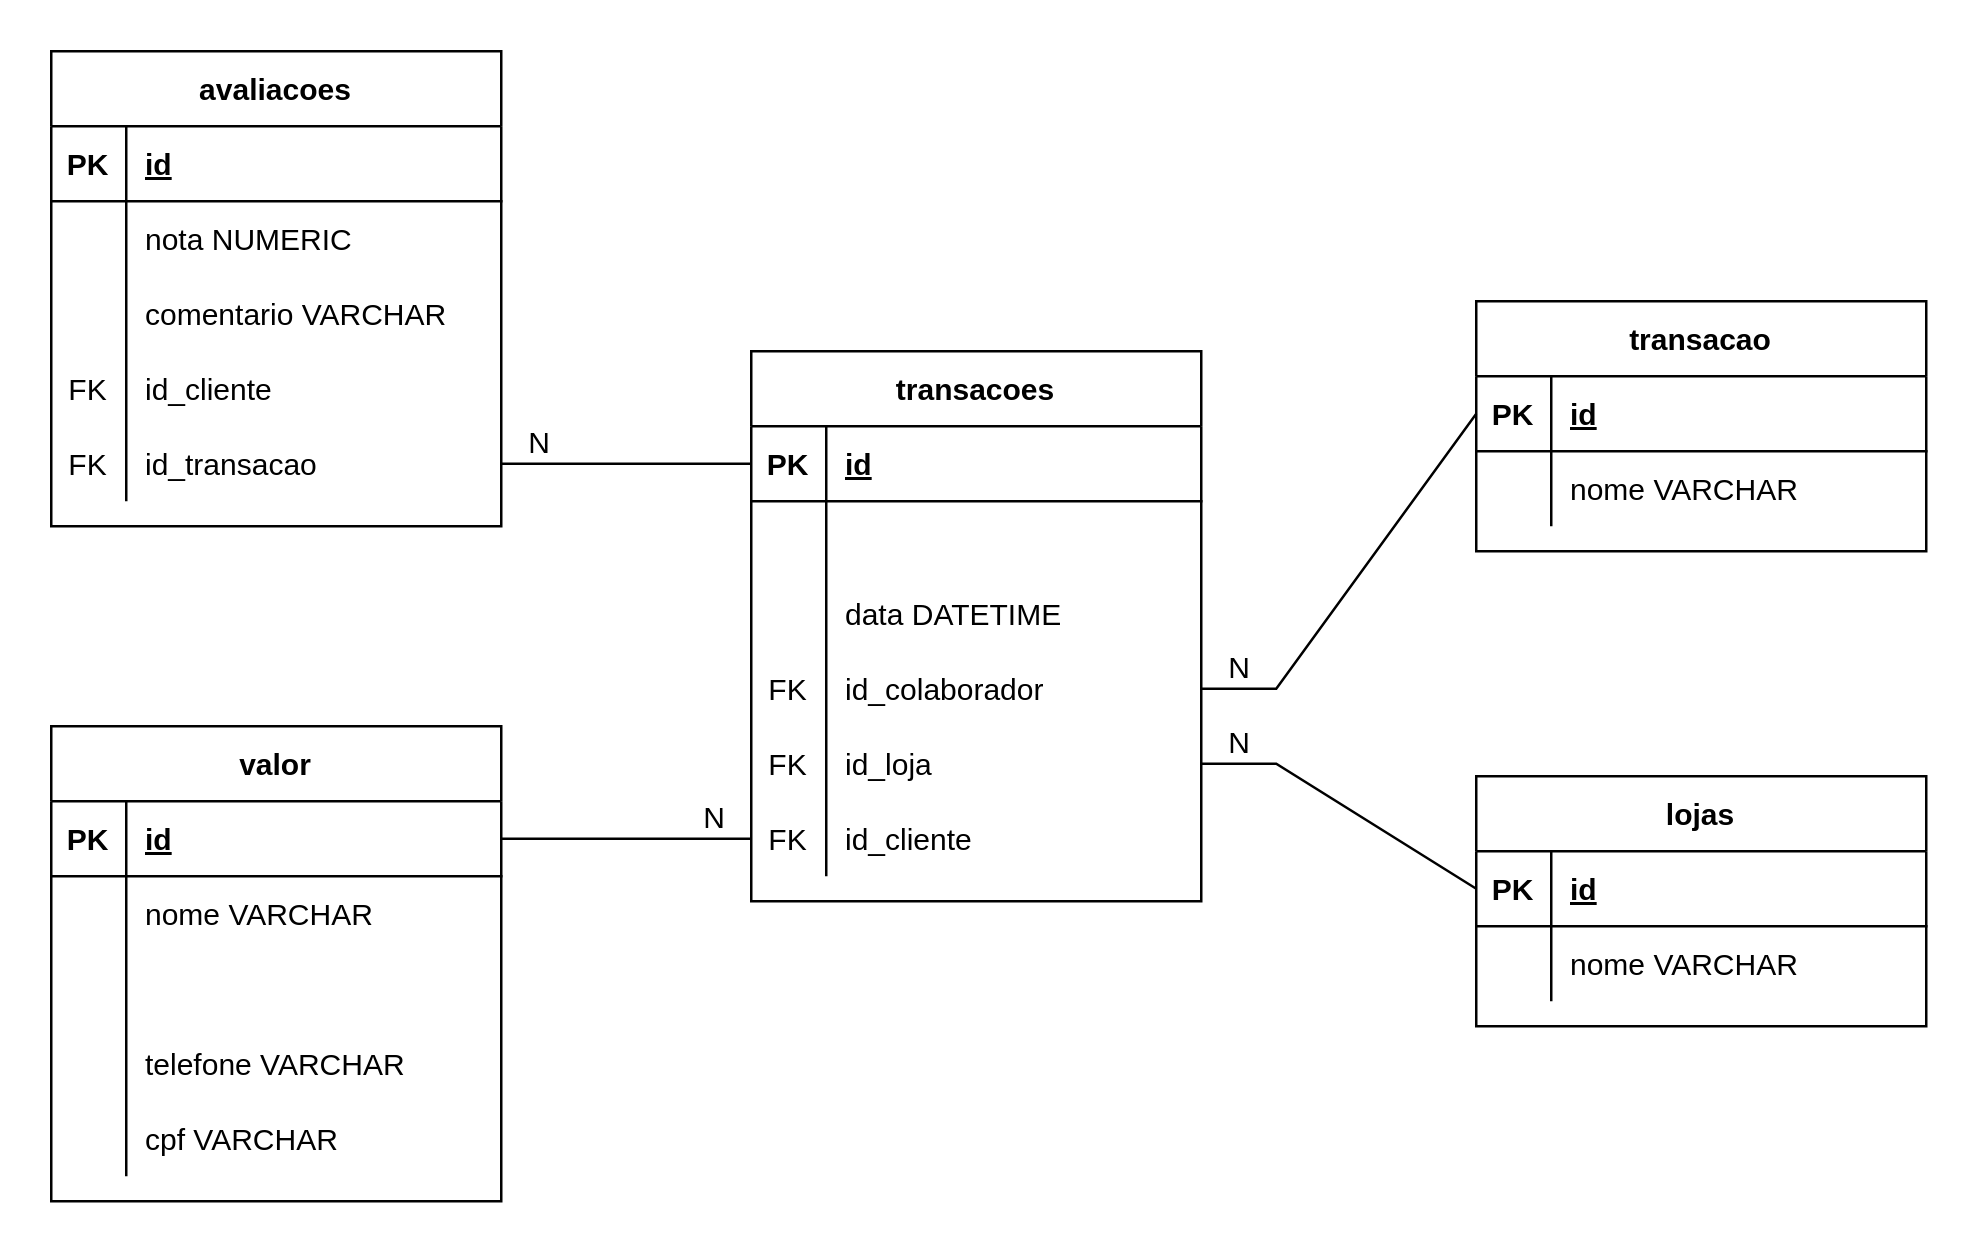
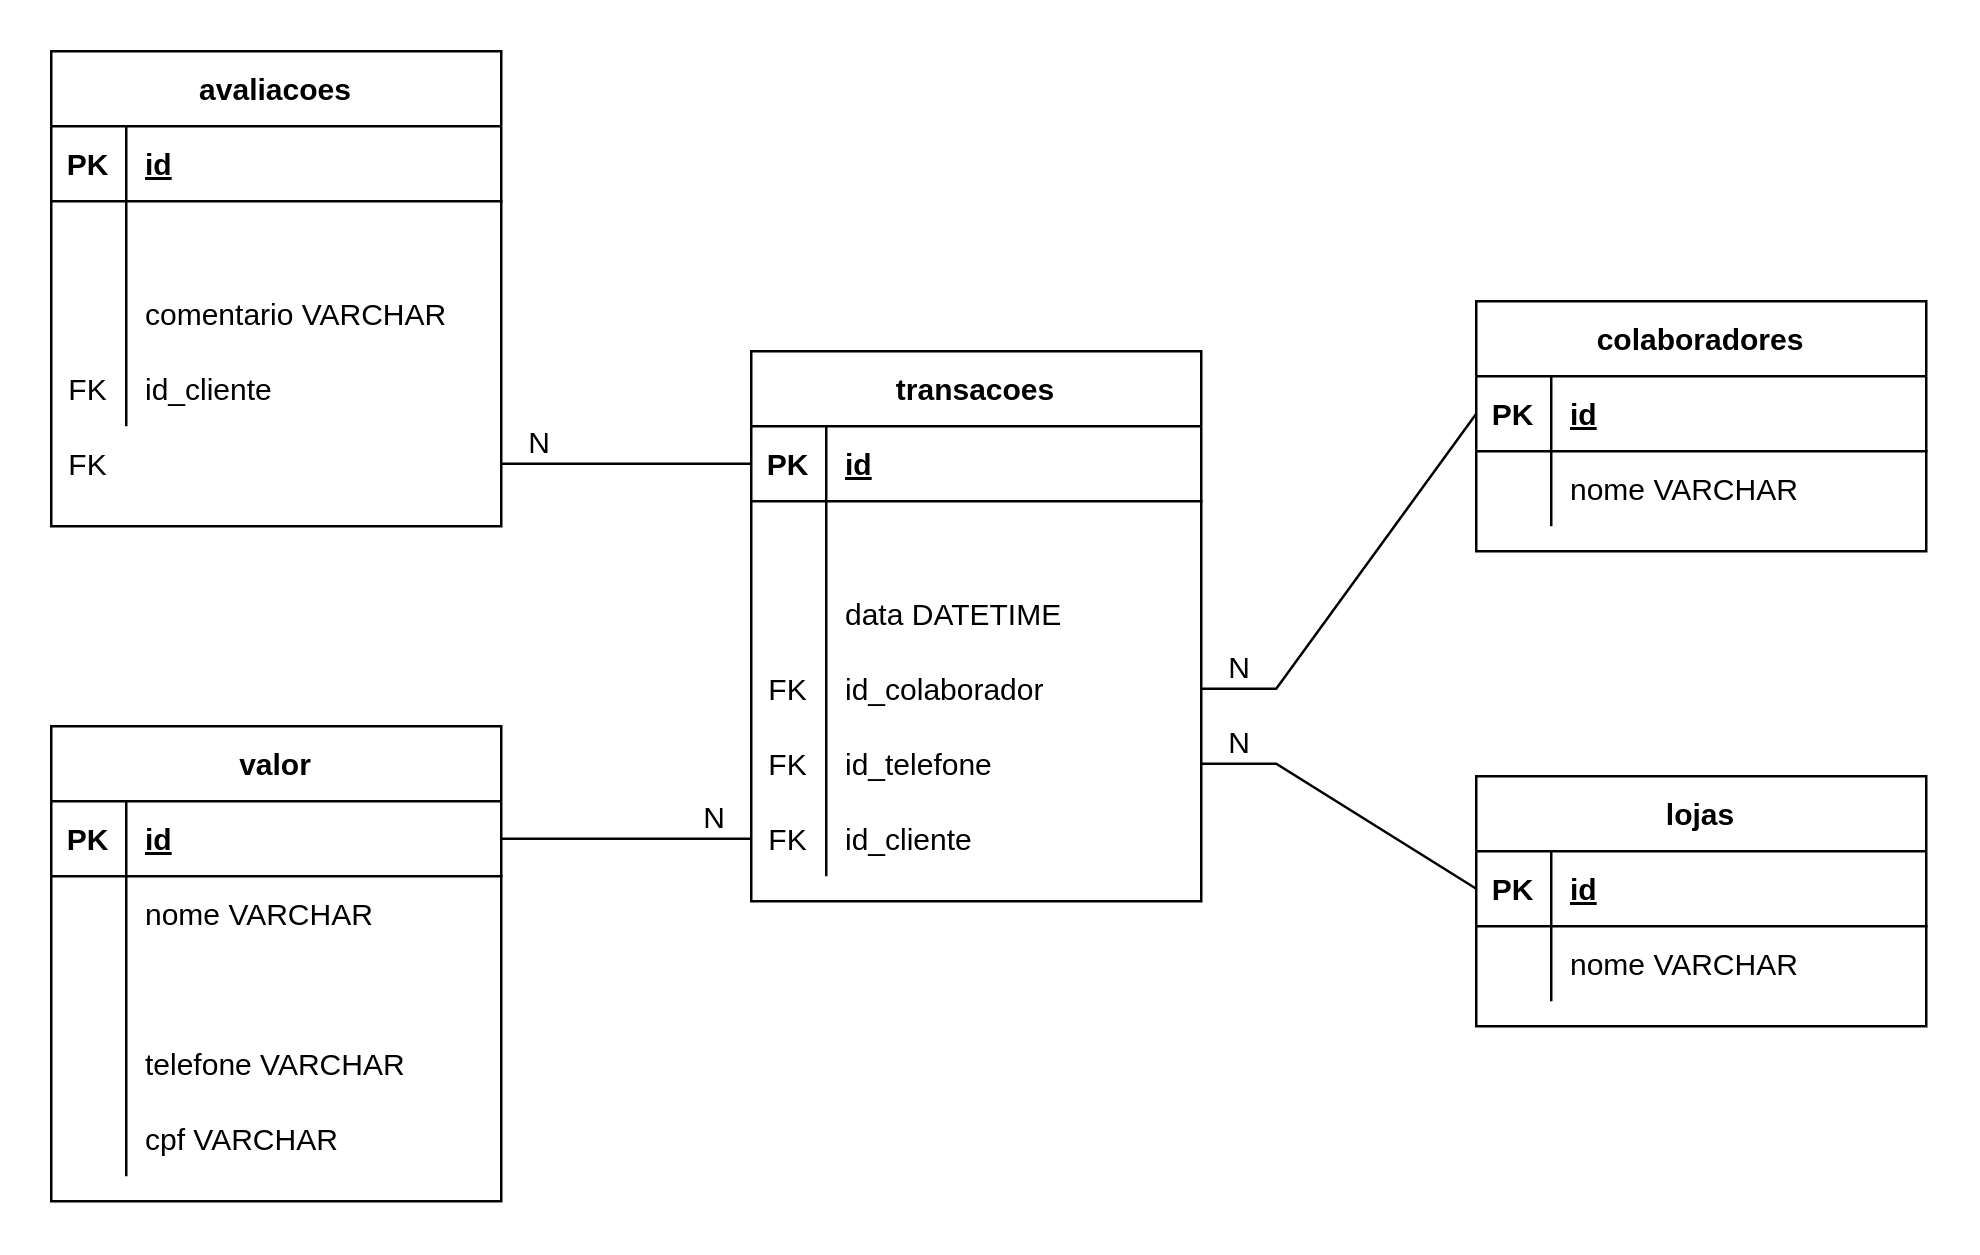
- <mxCell id="41" value="nota NUMERIC" style="shape=partialRectangle;connectable=0;fillColor=none;top=0;left=0;bottom=0;right=0;align=left;spacingLeft=6;overflow=hidden;" vertex="1" parent="39"><mxGeometry x="30" width="150" height="30" as="geometry" /></mxCell>
- <mxCell id="51" value="transacao" style="shape=table;startSize=30;container=1;collapsible=1;childLayout=tableLayout;fixedRows=1;rowLines=0;fontStyle=1;align=center;resizeLast=1;" vertex="1" parent="1"><mxGeometry x="590" y="120" width="180" height="100" as="geometry" /></mxCell>
+ <mxCell id="51" value="colaboradores" style="shape=table;startSize=30;container=1;collapsible=1;childLayout=tableLayout;fixedRows=1;rowLines=0;fontStyle=1;align=center;resizeLast=1;" vertex="1" parent="1"><mxGeometry x="590" y="120" width="180" height="100" as="geometry" /></mxCell>
- <mxCell id="50" value="id_transacao" style="shape=partialRectangle;connectable=0;fillColor=none;top=0;left=0;bottom=0;right=0;align=left;spacingLeft=6;fontStyle=0;overflow=hidden;" vertex="1" parent="48"><mxGeometry x="30" width="150" height="30" as="geometry" /></mxCell>
- <mxCell id="31" value="id_loja" style="shape=partialRectangle;connectable=0;fillColor=none;top=0;left=0;bottom=0;right=0;align=left;spacingLeft=6;fontStyle=0;overflow=hidden;" vertex="1" parent="29"><mxGeometry x="30" width="150" height="30" as="geometry" /></mxCell>
+ <mxCell id="31" value="id_telefone" style="shape=partialRectangle;connectable=0;fillColor=none;top=0;left=0;bottom=0;right=0;align=left;spacingLeft=6;fontStyle=0;overflow=hidden;" vertex="1" parent="29"><mxGeometry x="30" width="150" height="30" as="geometry" /></mxCell>
